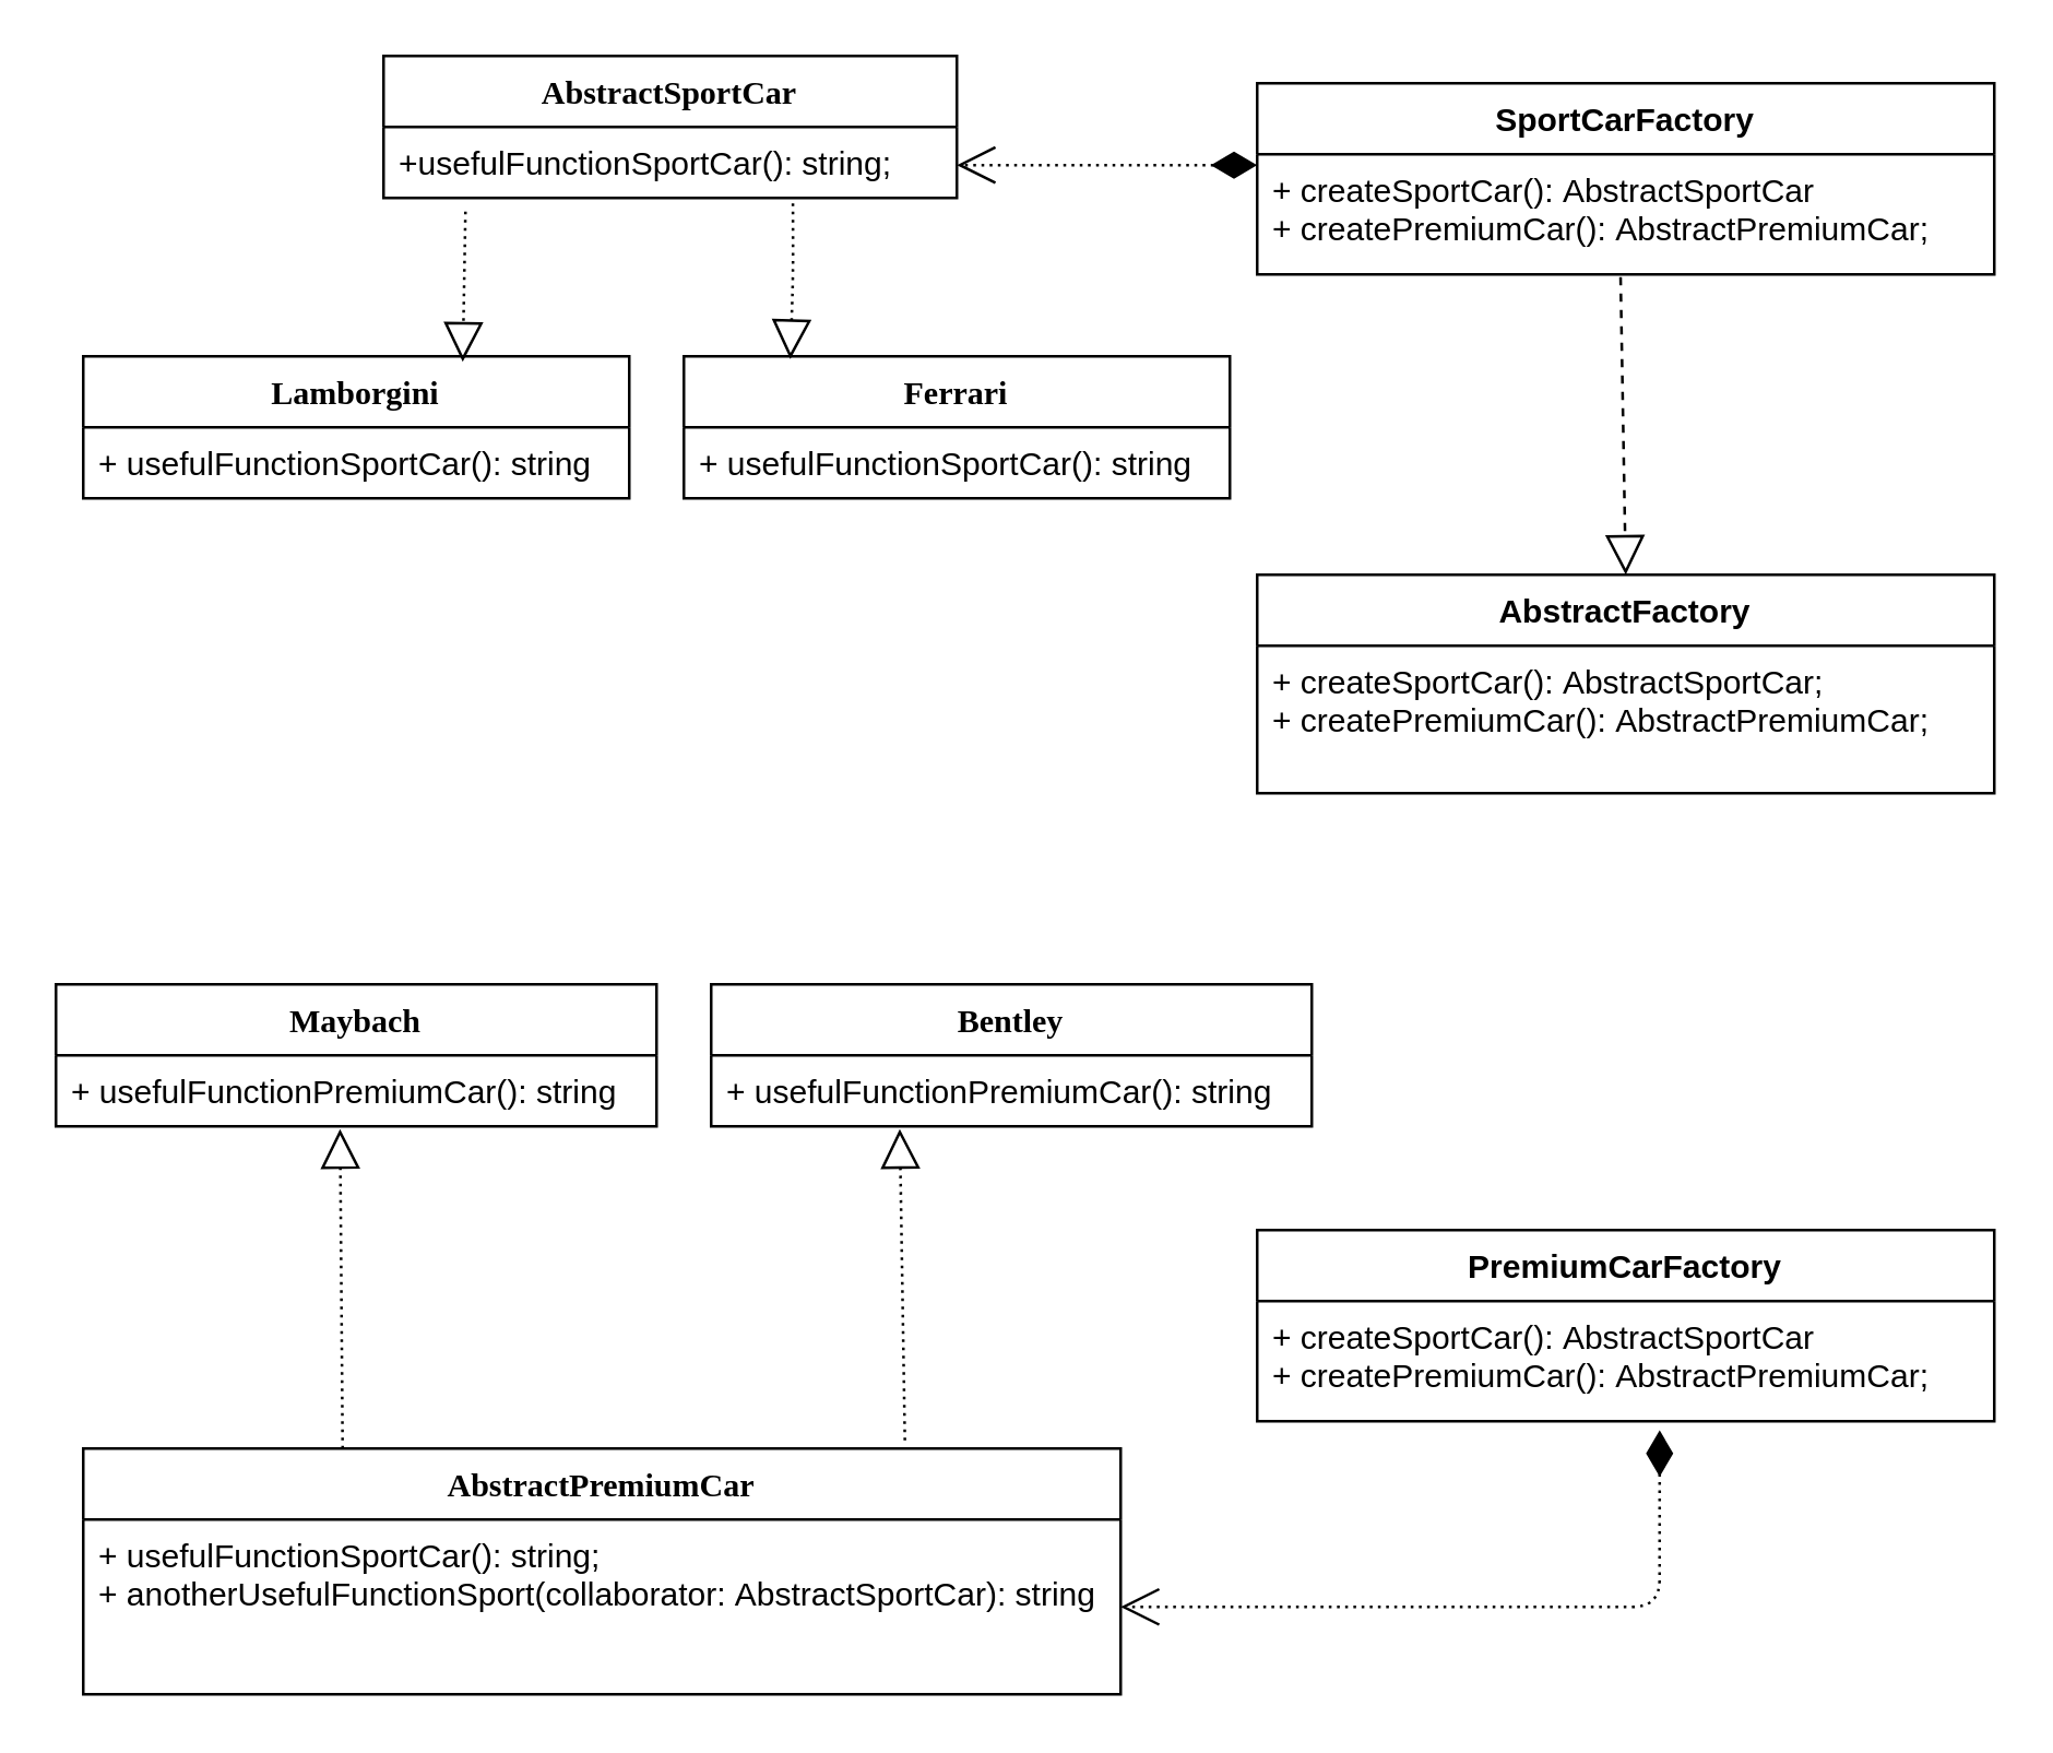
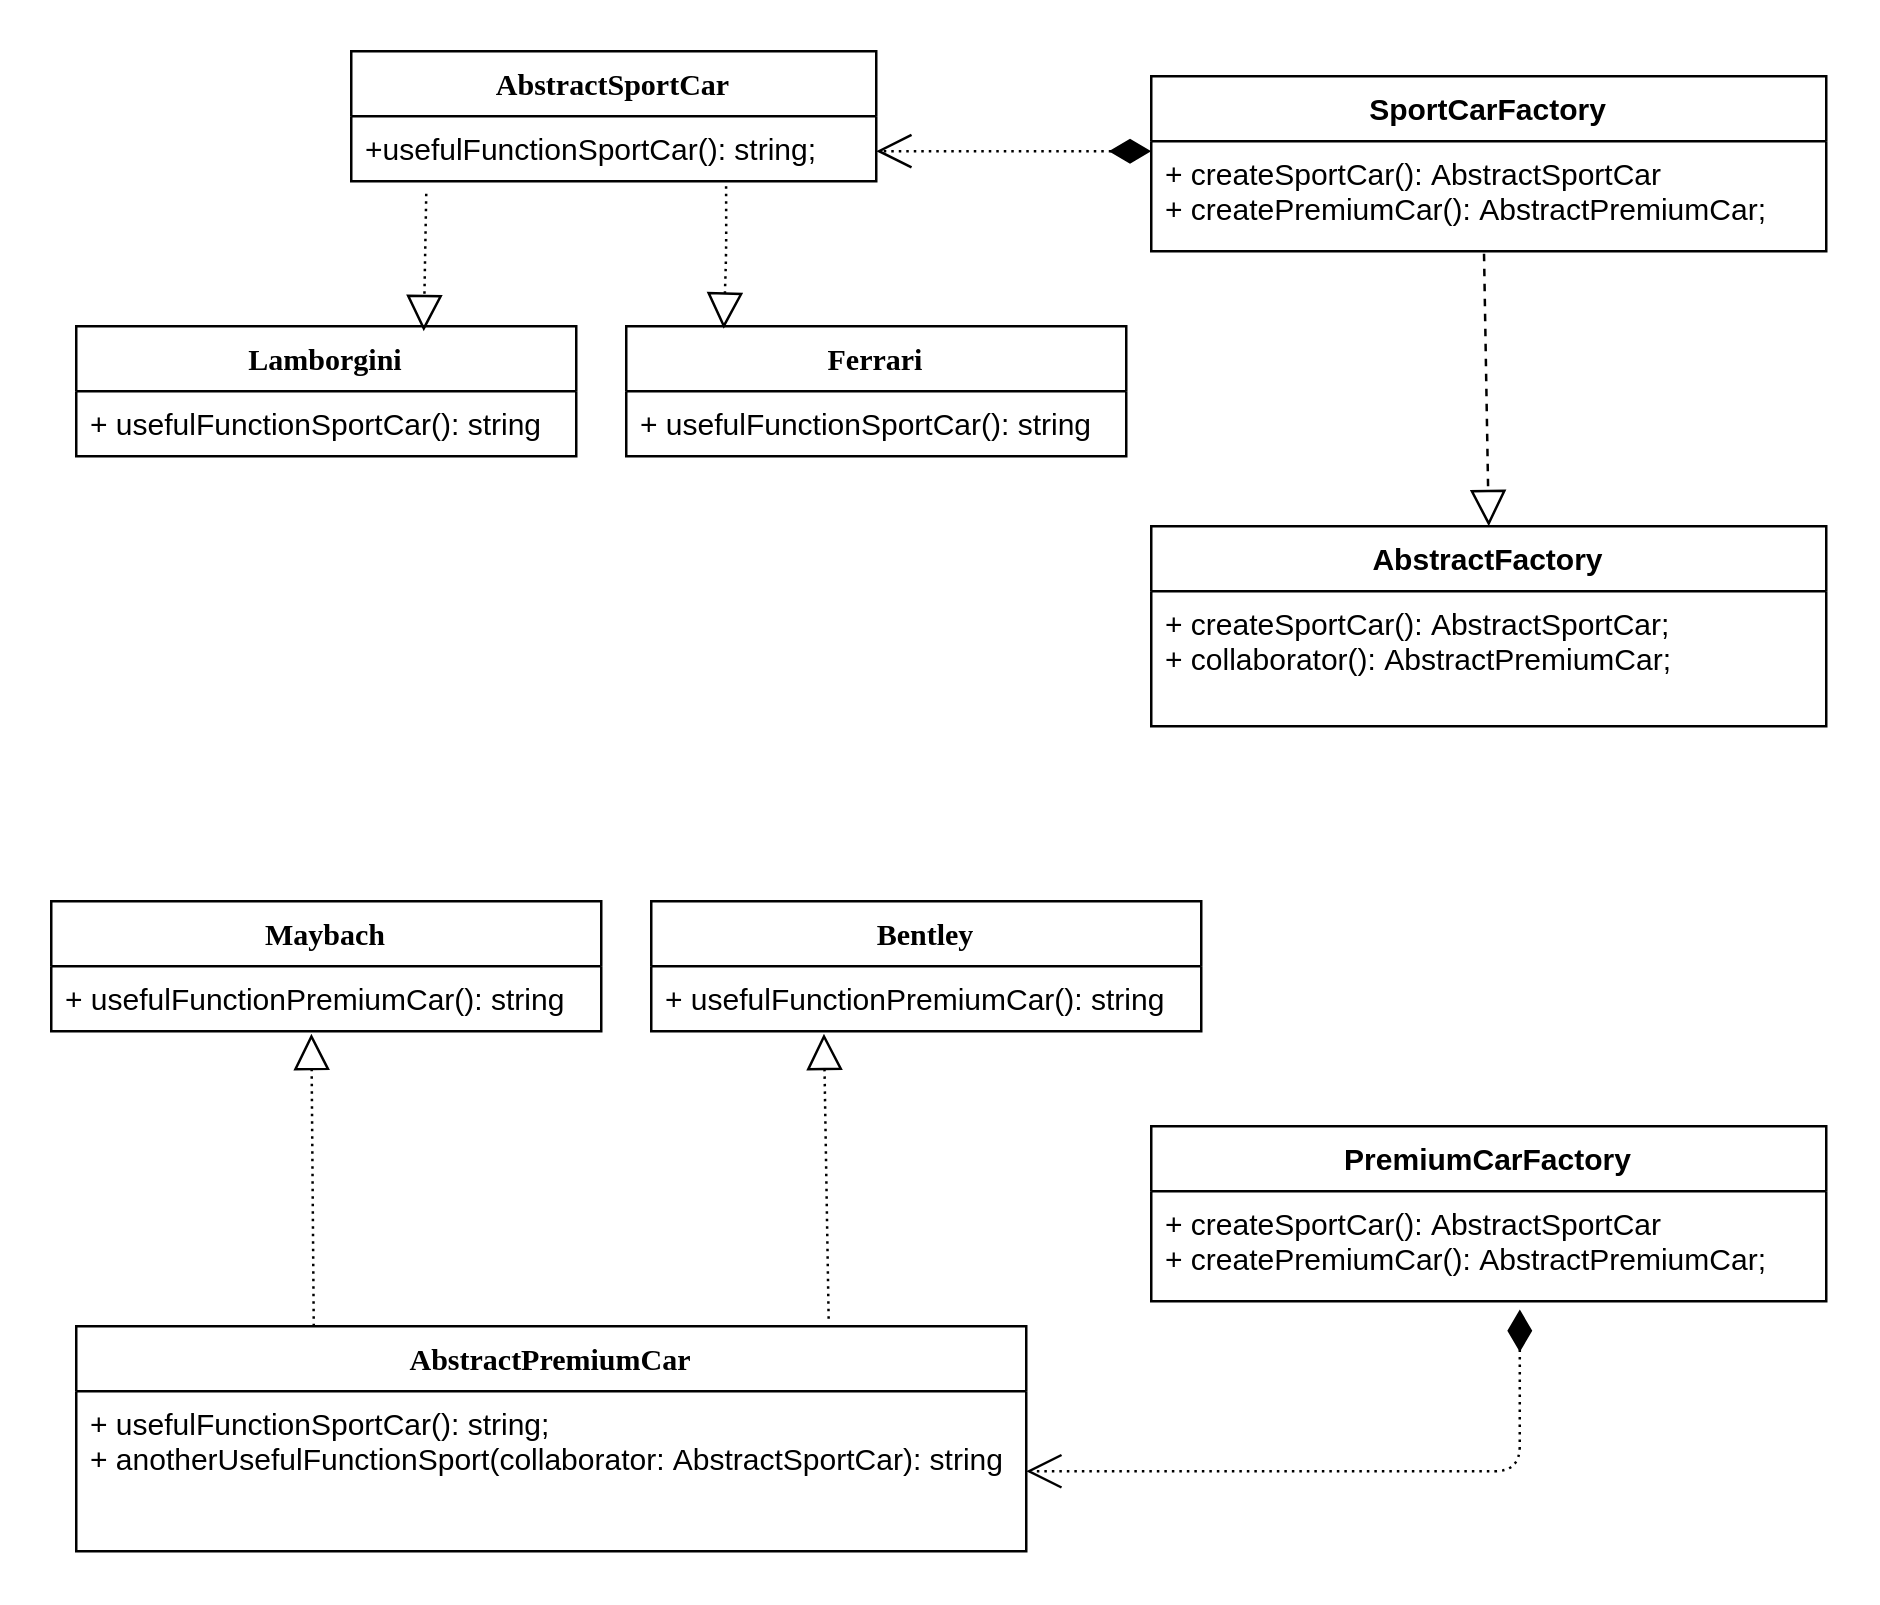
- <mxCell id="3" value="+ createSportCar(): AbstractSportCar;&#10;+ createPremiumCar(): AbstractPremiumCar;" style="text;strokeColor=none;fillColor=none;align=left;verticalAlign=top;spacingLeft=4;spacingRight=4;overflow=hidden;rotatable=0;points=[[0,0.5],[1,0.5]];portConstraint=eastwest;" vertex="1" parent="2"><mxGeometry y="26" width="270" height="54" as="geometry" /></mxCell>
+ <mxCell id="3" value="+ createSportCar(): AbstractSportCar;&#10;+ collaborator(): AbstractPremiumCar;" style="text;strokeColor=none;fillColor=none;align=left;verticalAlign=top;spacingLeft=4;spacingRight=4;overflow=hidden;rotatable=0;points=[[0,0.5],[1,0.5]];portConstraint=eastwest;" vertex="1" parent="2"><mxGeometry y="26" width="270" height="54" as="geometry" /></mxCell>
